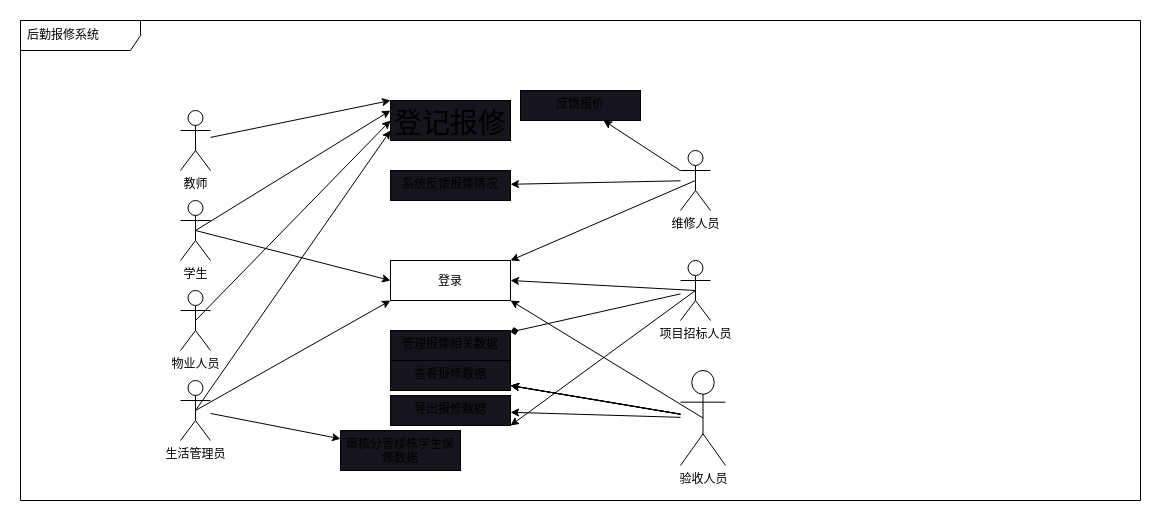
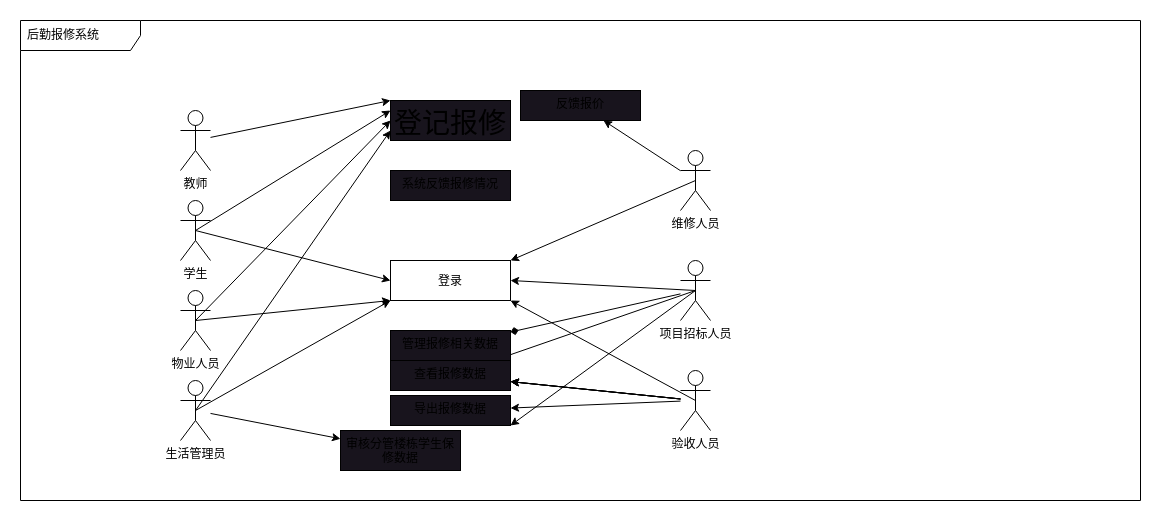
- <mxCell id="17" value="" style="edgeStyle=none;html=1;" edge="1" parent="1" source="19" target="34"><mxGeometry relative="1" as="geometry" /></mxCell>
+ <mxCell id="13" style="edgeStyle=none;html=1;exitX=0.5;exitY=0.5;exitDx=0;exitDy=0;exitPerimeter=0;entryX=0;entryY=1;entryDx=0;entryDy=0;" edge="1" parent="1" source="14" target="32"><mxGeometry relative="1" as="geometry" /></mxCell>
+ <mxCell id="22" style="edgeStyle=none;html=1;exitX=0.5;exitY=0.5;exitDx=0;exitDy=0;exitPerimeter=0;" edge="1" parent="1" source="24" target="37"><mxGeometry relative="1" as="geometry" /></mxCell>
- <mxCell id="31" value="验收人员" style="shape=umlActor;verticalLabelPosition=bottom;verticalAlign=top;html=1;" vertex="1" parent="1"><mxGeometry x="680" y="370" width="45" height="95" as="geometry" /></mxCell>
+ <mxCell id="31" value="验收人员" style="shape=umlActor;verticalLabelPosition=bottom;verticalAlign=top;html=1;" vertex="1" parent="1"><mxGeometry x="680" y="370" width="30" height="60" as="geometry" /></mxCell>
